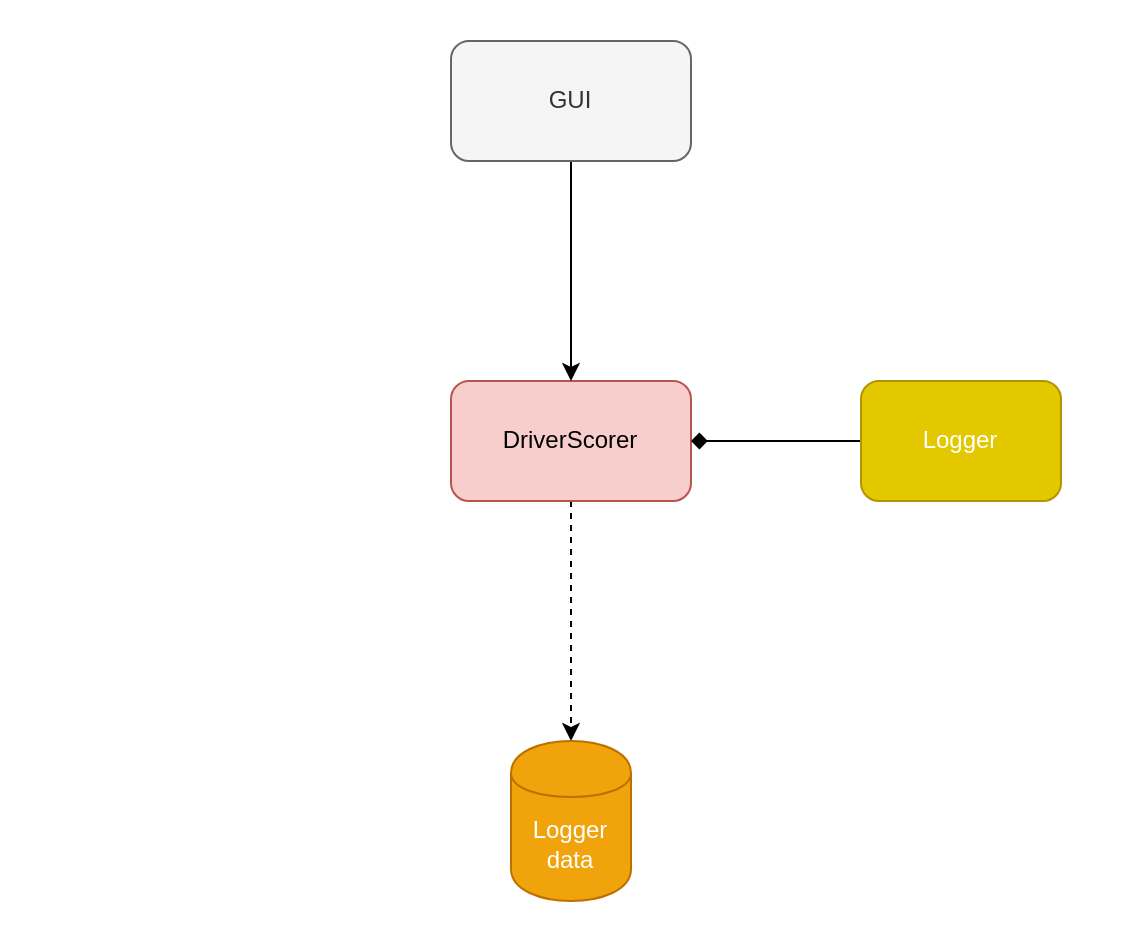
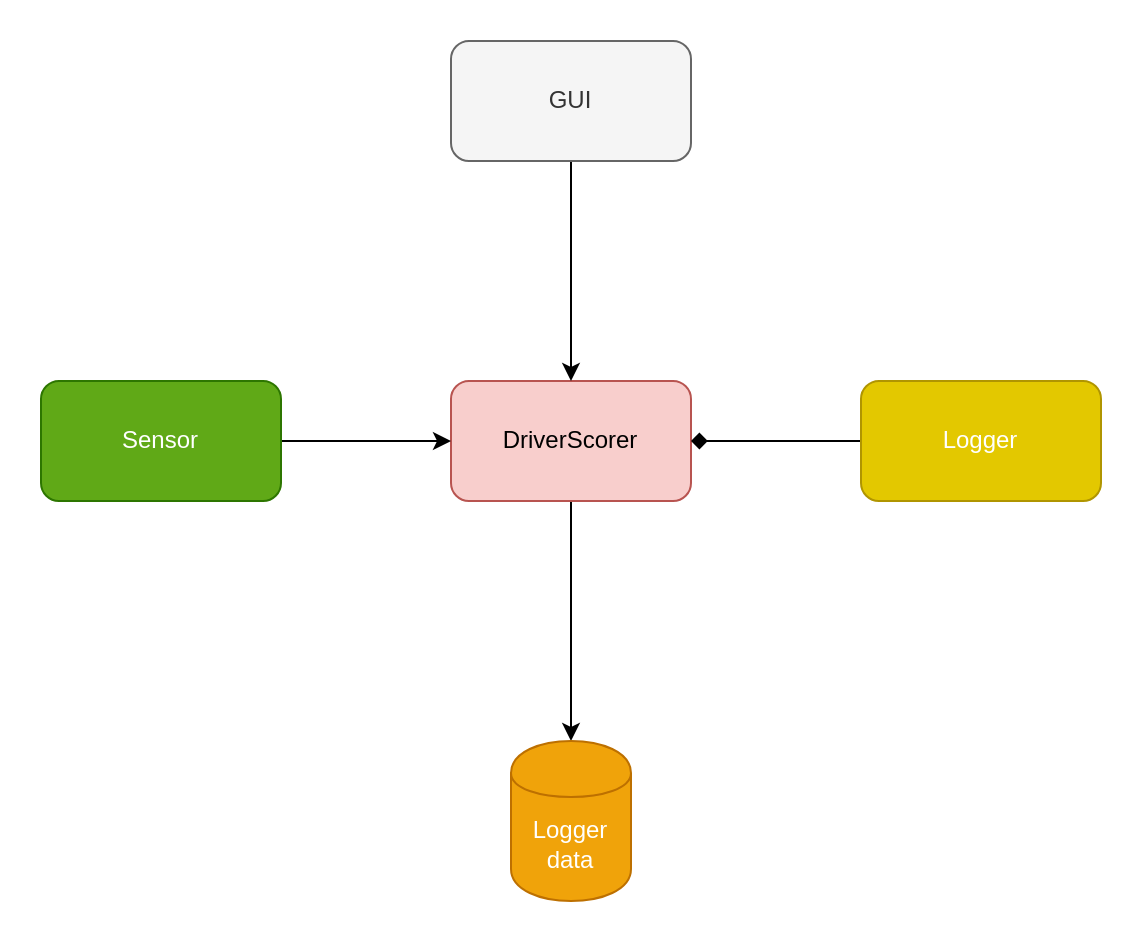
+ <mxCell id="7" value="Sensor" style="rounded=1;whiteSpace=wrap;html=1;fillColor=#60a917;strokeColor=#2D7600;fontColor=#ffffff;" vertex="1" parent="1"><mxGeometry x="20" y="190" width="120" height="60" as="geometry" /></mxCell>
+ <mxCell id="6" style="edgeStyle=orthogonalEdgeStyle;rounded=0;orthogonalLoop=1;jettySize=auto;html=1;" edge="1" parent="1" source="7" target="3"><mxGeometry relative="1" as="geometry" /></mxCell>
- <mxCell id="9" value="Logger" style="rounded=1;whiteSpace=wrap;html=1;fillColor=#e3c800;strokeColor=#B09500;fontColor=#ffffff;" vertex="1" parent="1"><mxGeometry x="430" y="190" width="100" height="60" as="geometry" /></mxCell>
+ <mxCell id="9" value="Logger" style="rounded=1;whiteSpace=wrap;html=1;fillColor=#e3c800;strokeColor=#B09500;fontColor=#ffffff;" vertex="1" parent="1"><mxGeometry x="430" y="190" width="120" height="60" as="geometry" /></mxCell>
- <mxCell id="2" style="edgeStyle=orthogonalEdgeStyle;rounded=0;orthogonalLoop=1;jettySize=auto;html=1;dashed=1;" edge="1" parent="1" source="3" target="10"><mxGeometry relative="1" as="geometry" /></mxCell>
+ <mxCell id="2" style="edgeStyle=orthogonalEdgeStyle;rounded=0;orthogonalLoop=1;jettySize=auto;html=1;" edge="1" parent="1" source="3" target="10"><mxGeometry relative="1" as="geometry" /></mxCell>
